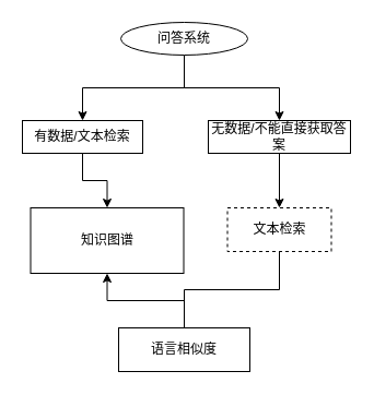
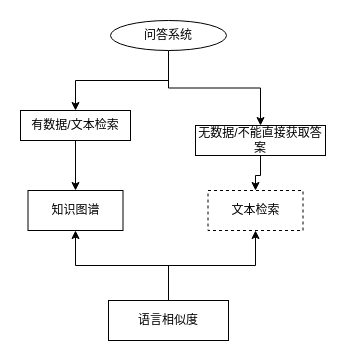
- <mxCell id="8" value="无数据/不能直接获取答案" style="rounded=0;whiteSpace=wrap;html=1;" vertex="1" parent="1"><mxGeometry x="190" y="110" width="130" height="30" as="geometry" /></mxCell>
+ <mxCell id="8" value="无数据/不能直接获取答案" style="rounded=0;whiteSpace=wrap;html=1;" vertex="1" parent="1"><mxGeometry x="195" y="125" width="130" height="30" as="geometry" /></mxCell>
- <mxCell id="9" value="知识图谱" style="rounded=0;whiteSpace=wrap;html=1;" vertex="1" parent="1"><mxGeometry x="27.5" y="190" width="140" height="60" as="geometry" /></mxCell>
+ <mxCell id="9" value="知识图谱" style="rounded=0;whiteSpace=wrap;html=1;" vertex="1" parent="1"><mxGeometry x="27.5" y="190" width="95" height="40" as="geometry" /></mxCell>
- <mxCell id="12" style="edgeStyle=orthogonalEdgeStyle;rounded=0;orthogonalLoop=1;jettySize=auto;html=1;entryX=0.5;entryY=1;entryDx=0;entryDy=0;endArrow=none;" edge="1" parent="1" source="13" target="10"><mxGeometry relative="1" as="geometry" /></mxCell>
+ <mxCell id="12" style="edgeStyle=orthogonalEdgeStyle;rounded=0;orthogonalLoop=1;jettySize=auto;html=1;entryX=0.5;entryY=1;entryDx=0;entryDy=0;" edge="1" parent="1" source="13" target="10"><mxGeometry relative="1" as="geometry" /></mxCell>
